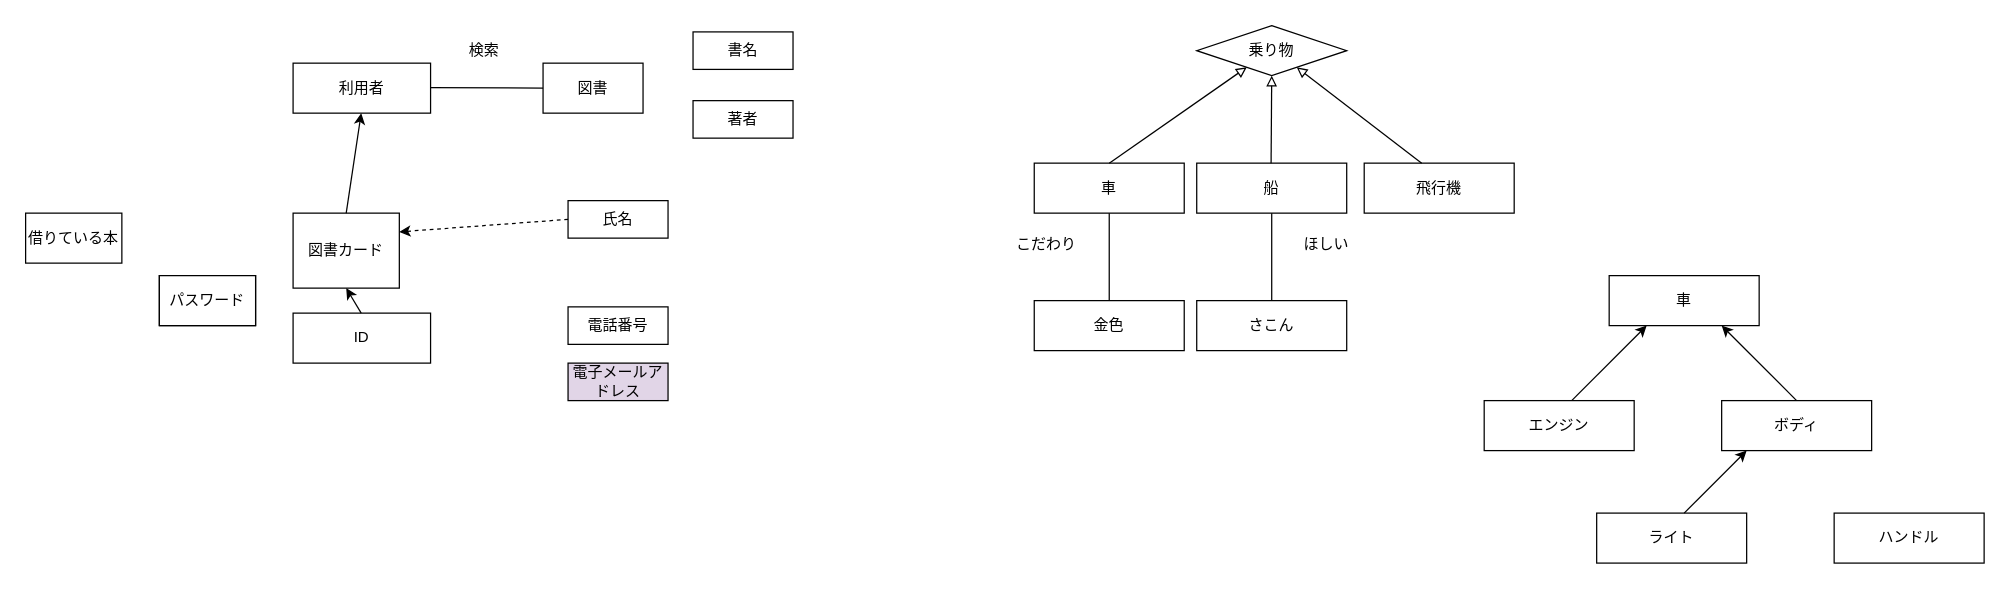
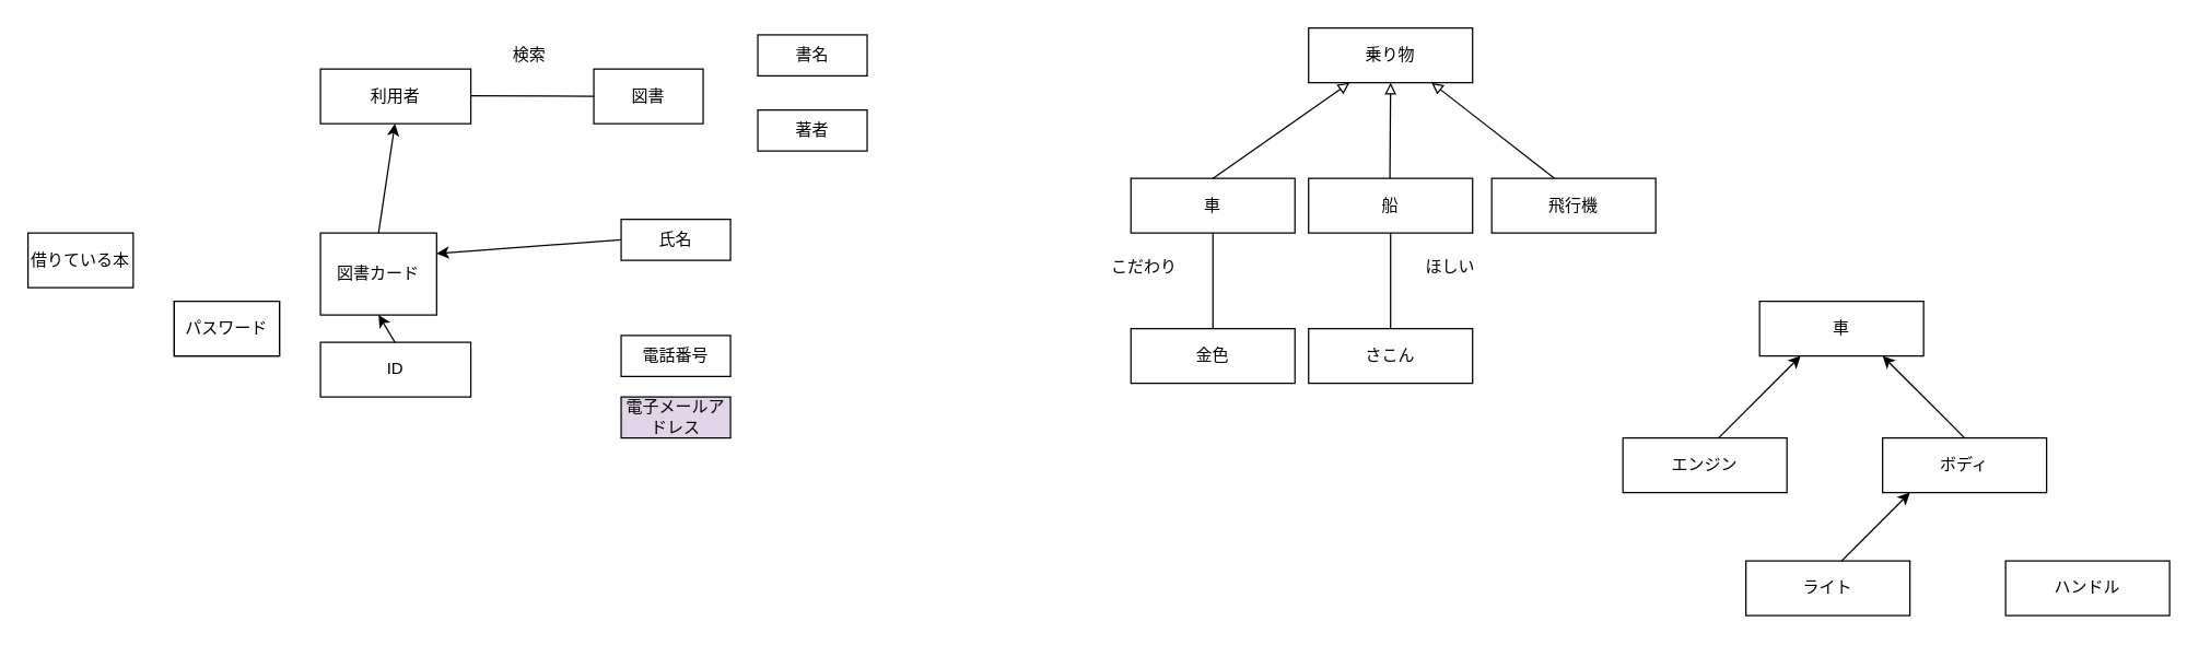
- <mxCell id="2" value="乗り物" style="rhombus;whiteSpace=wrap;html=1;" parent="1" vertex="1"><mxGeometry x="957" y="20" width="120" height="40" as="geometry" /></mxCell>
+ <mxCell id="2" value="乗り物" style="rounded=0;whiteSpace=wrap;html=1;" parent="1" vertex="1"><mxGeometry x="957" y="20" width="120" height="40" as="geometry" /></mxCell>
- <mxCell id="31" value="" style="endArrow=classic;html=1;rounded=0;exitX=0;exitY=0.5;exitDx=0;exitDy=0;entryX=1;entryY=0.25;entryDx=0;entryDy=0;dashed=1;" parent="1" source="28" target="24" edge="1"><mxGeometry width="50" height="50" relative="1" as="geometry"><mxPoint x="314" y="280" as="sourcePoint" /><mxPoint x="364" y="230" as="targetPoint" /></mxGeometry></mxCell>
+ <mxCell id="31" value="" style="endArrow=classic;html=1;rounded=0;exitX=0;exitY=0.5;exitDx=0;exitDy=0;entryX=1;entryY=0.25;entryDx=0;entryDy=0;" parent="1" source="28" target="24" edge="1"><mxGeometry width="50" height="50" relative="1" as="geometry"><mxPoint x="314" y="280" as="sourcePoint" /><mxPoint x="364" y="230" as="targetPoint" /></mxGeometry></mxCell>
